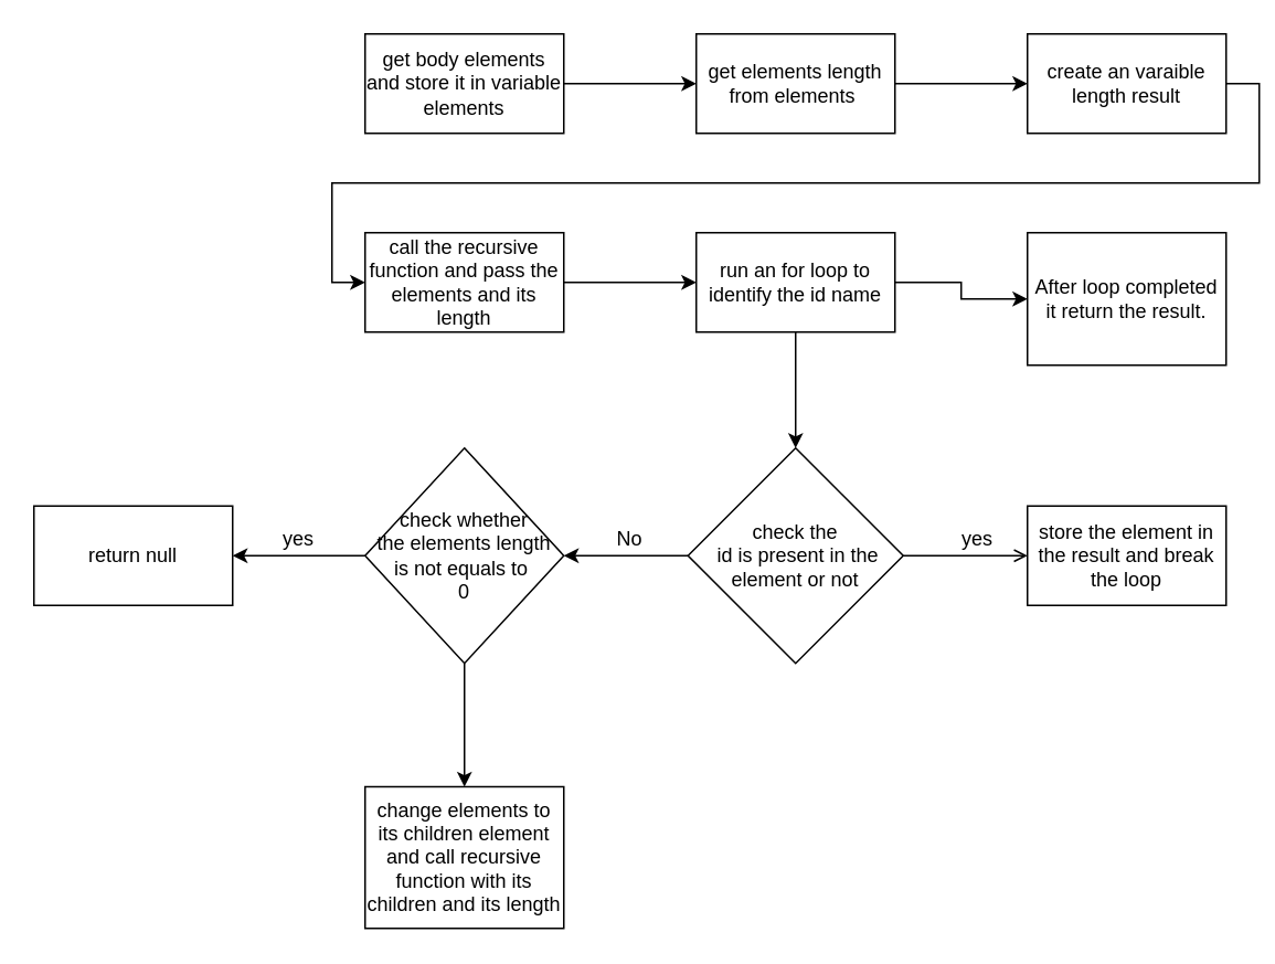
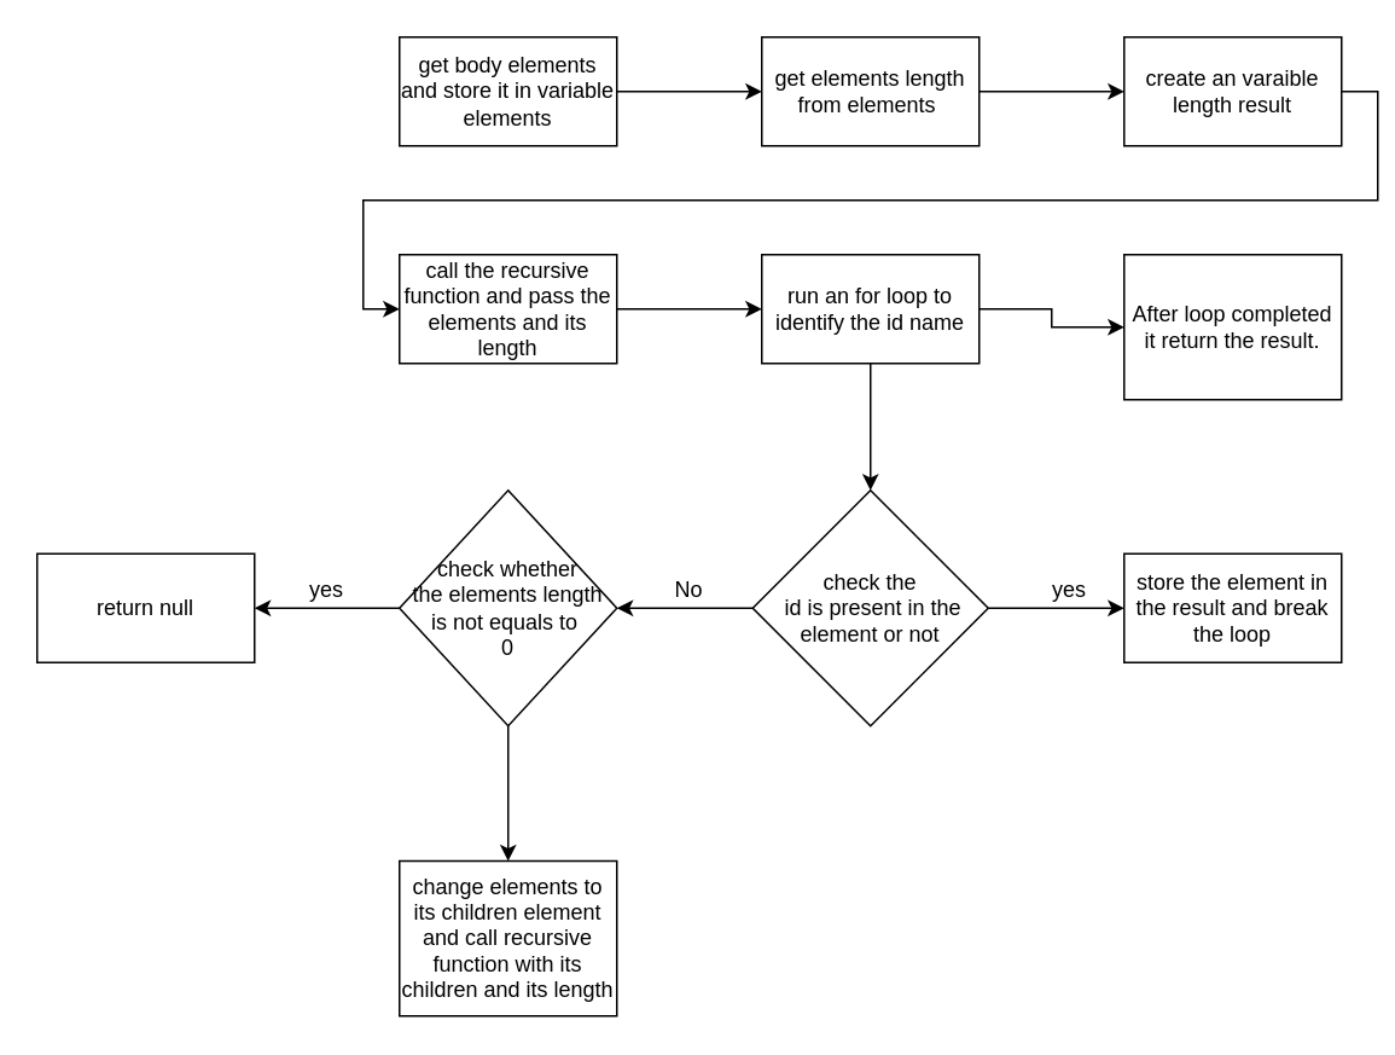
- <mxCell id="13" value="" style="edgeStyle=orthogonalEdgeStyle;rounded=0;orthogonalLoop=1;jettySize=auto;html=1;endArrow=open;" edge="1" parent="1" source="15" target="16"><mxGeometry relative="1" as="geometry" /></mxCell>
+ <mxCell id="13" value="" style="edgeStyle=orthogonalEdgeStyle;rounded=0;orthogonalLoop=1;jettySize=auto;html=1;" edge="1" parent="1" source="15" target="16"><mxGeometry relative="1" as="geometry" /></mxCell>
